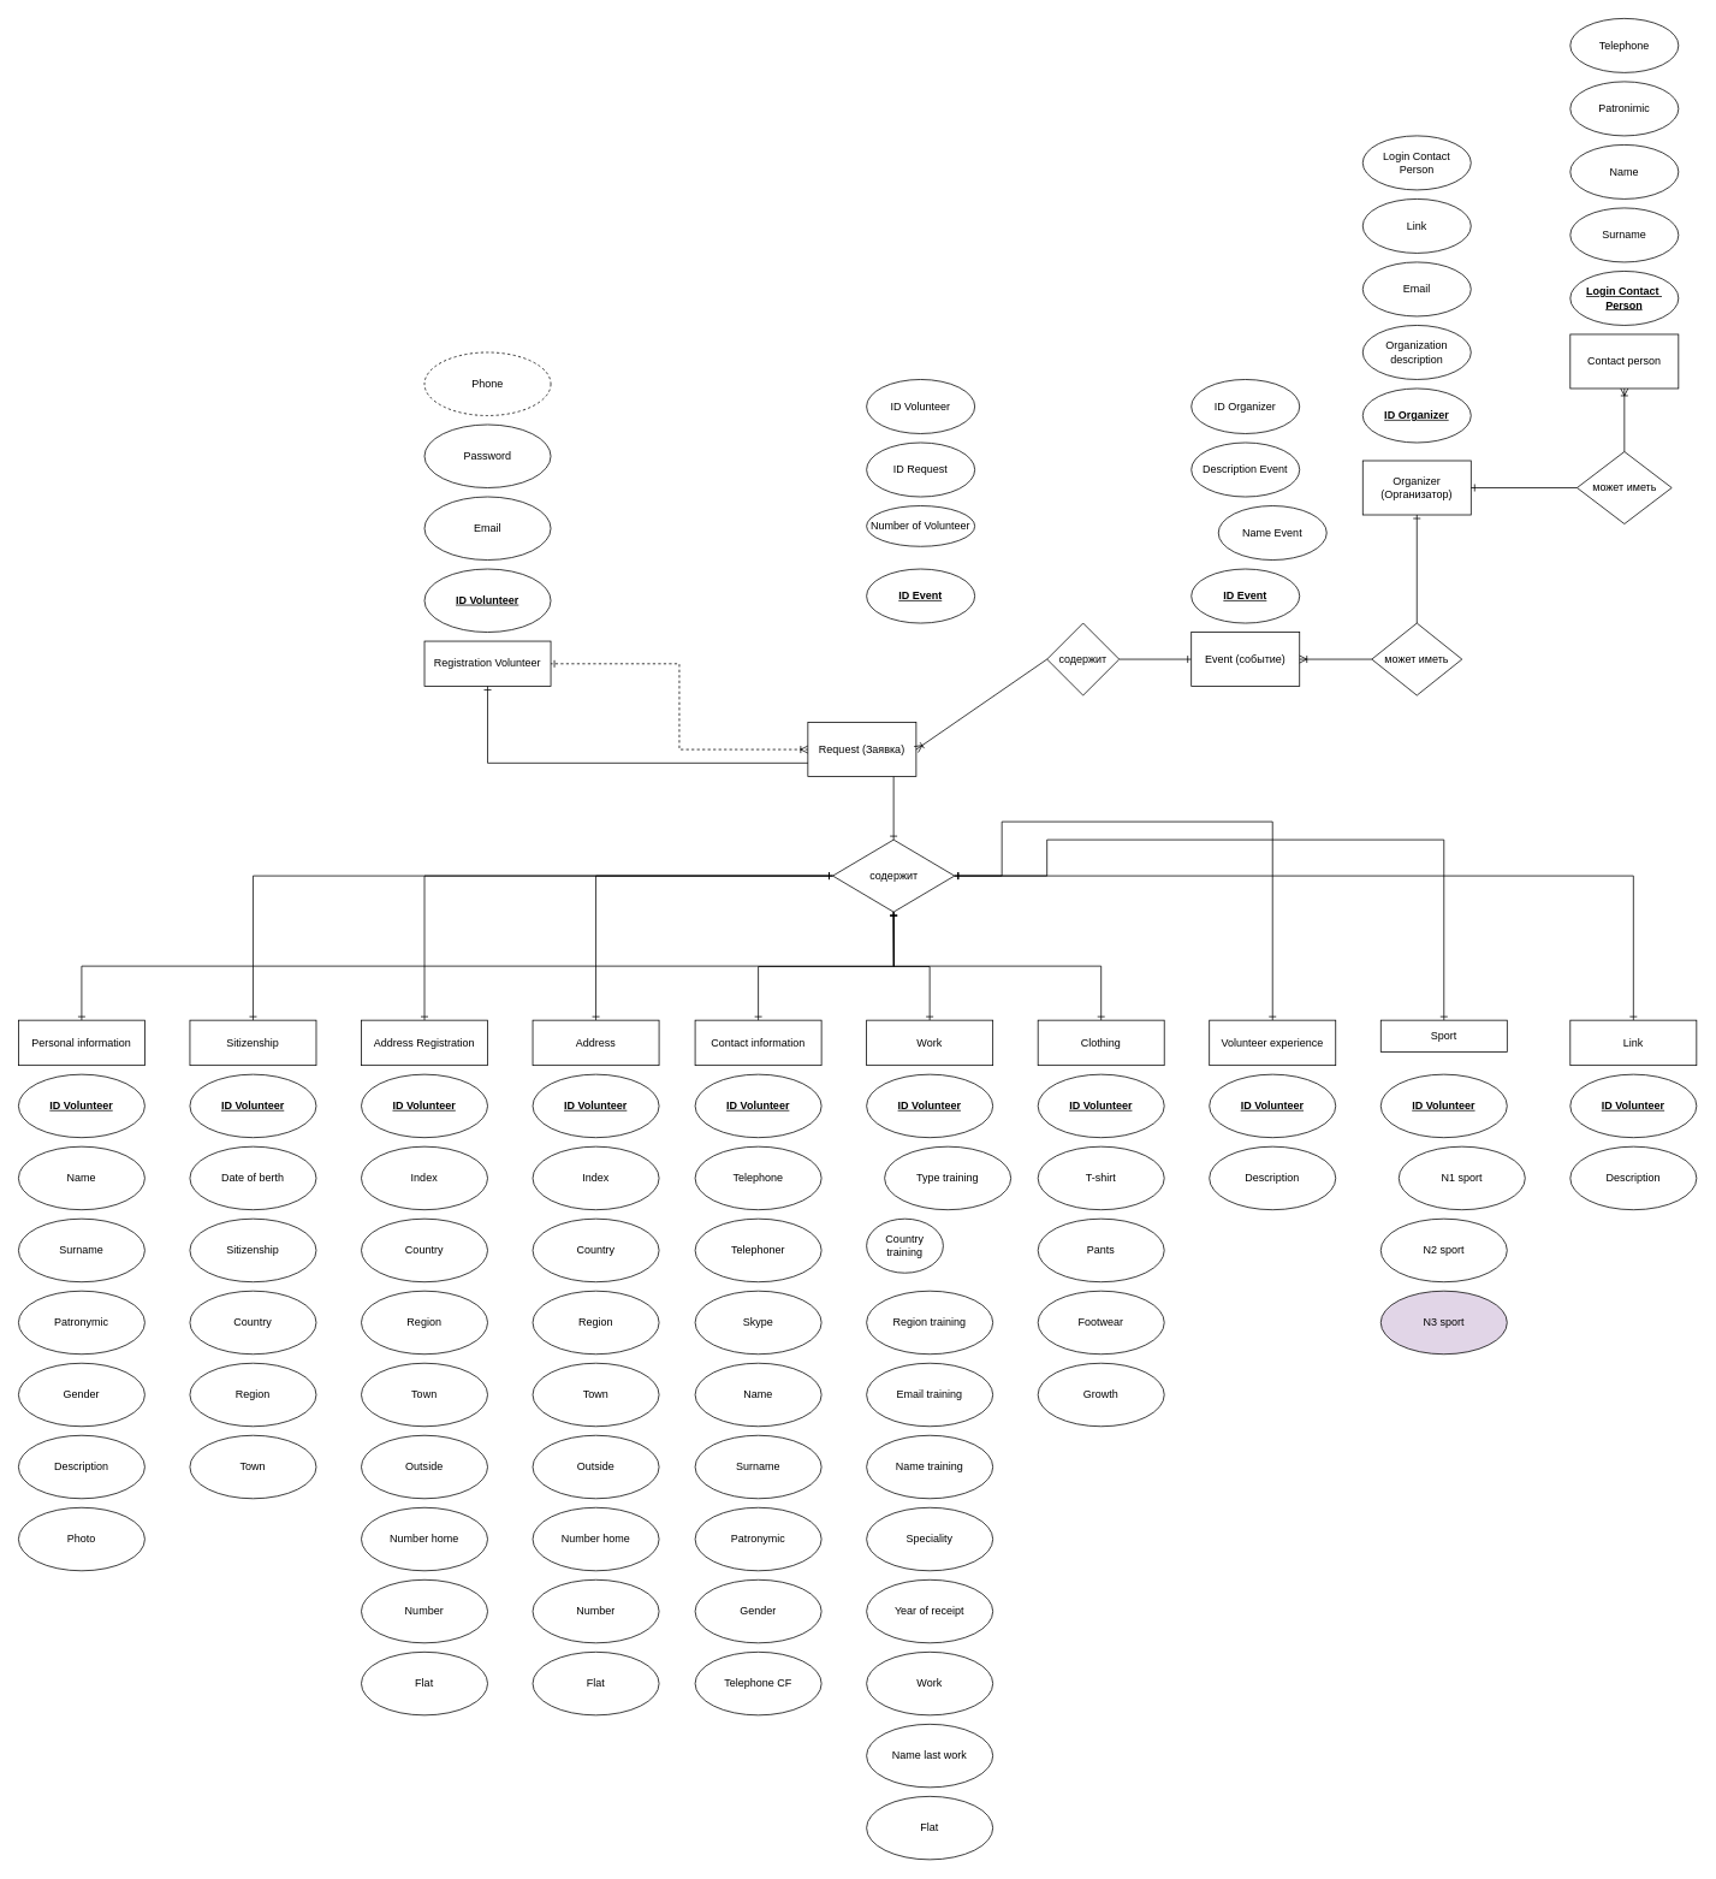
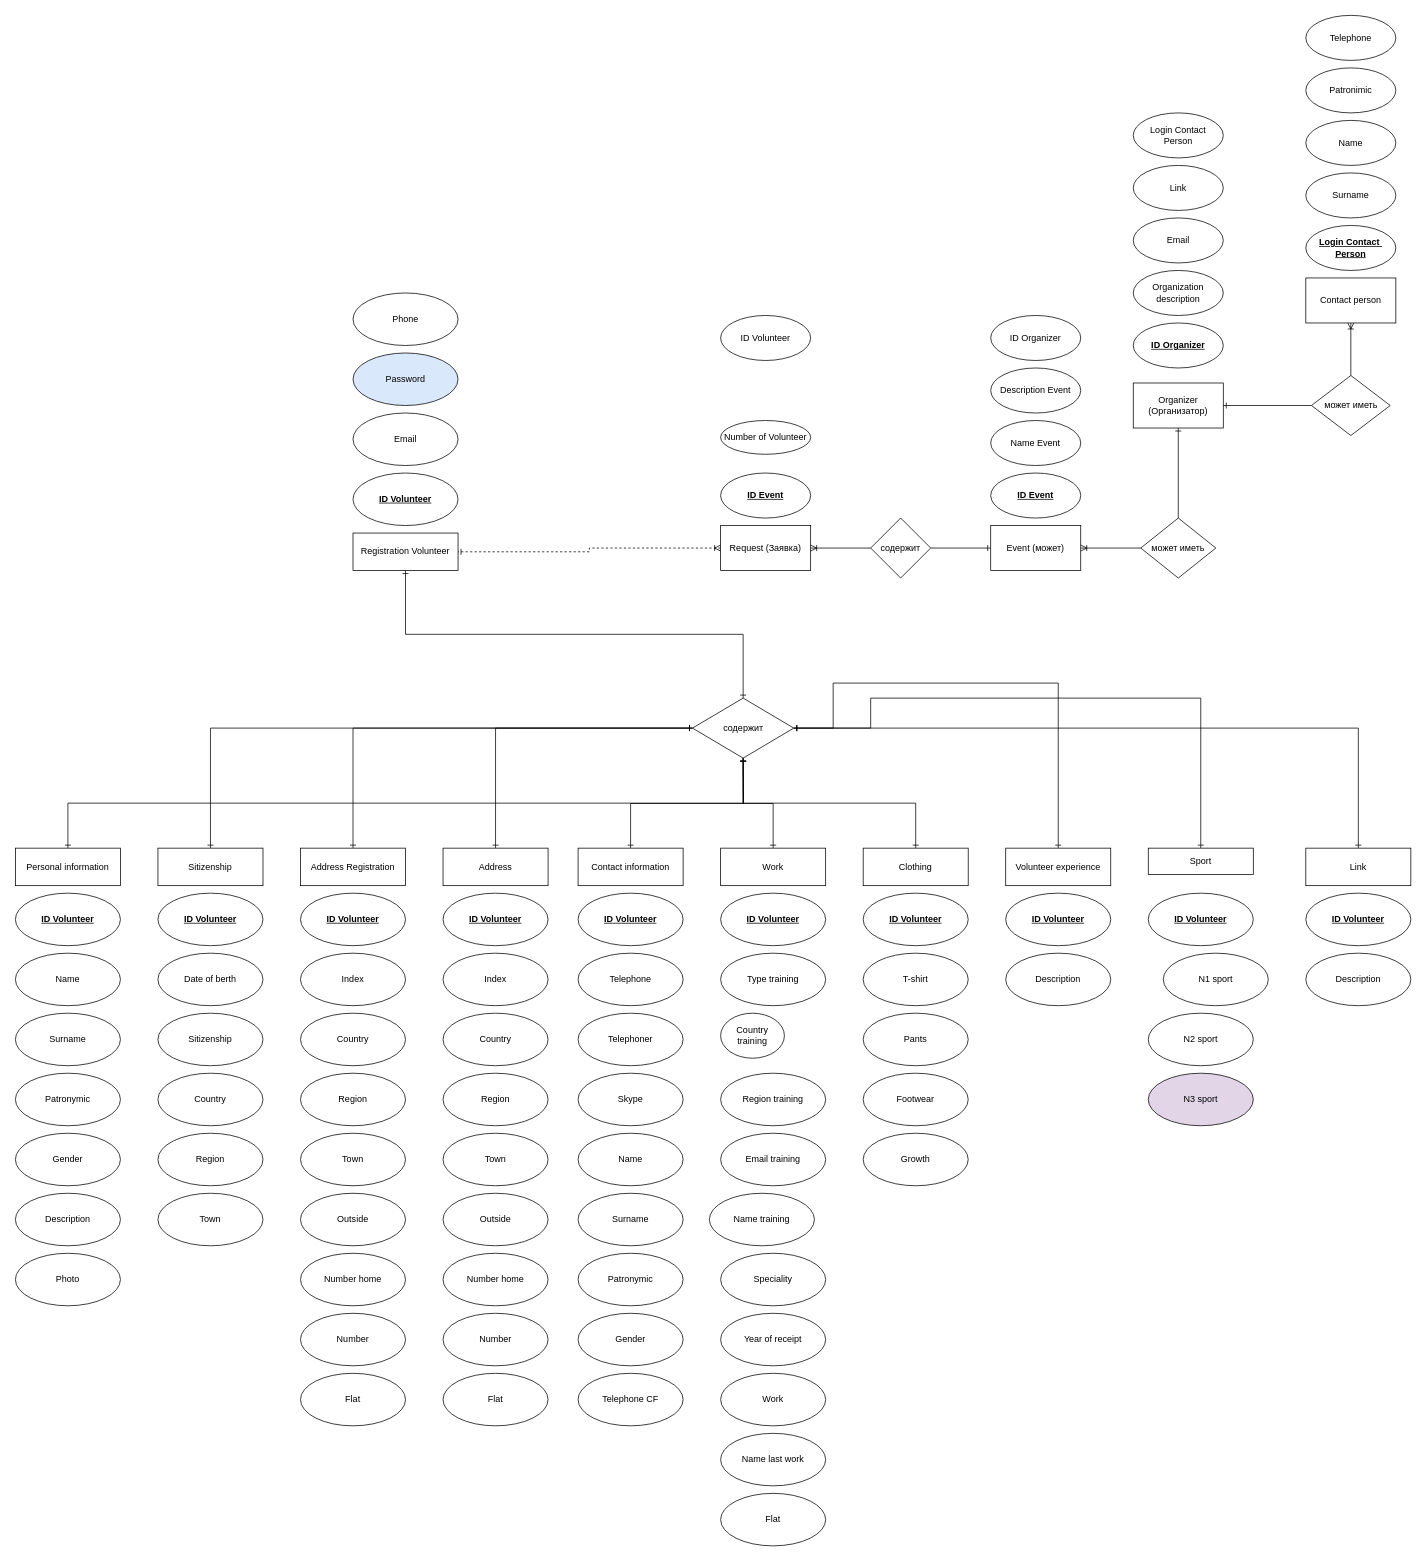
- <mxCell id="124" value="Phone" style="ellipse;whiteSpace=wrap;html=1;dashed=1;" vertex="1" parent="1"><mxGeometry x="470" y="390" width="140" height="70" as="geometry" /></mxCell>
+ <mxCell id="124" value="Phone" style="ellipse;whiteSpace=wrap;html=1;" vertex="1" parent="1"><mxGeometry x="470" y="390" width="140" height="70" as="geometry" /></mxCell>
- <mxCell id="123" value="Password" style="ellipse;whiteSpace=wrap;html=1;" vertex="1" parent="1"><mxGeometry x="470" y="470" width="140" height="70" as="geometry" /></mxCell>
+ <mxCell id="123" value="Password" style="ellipse;whiteSpace=wrap;html=1;fillColor=#dae8fc;" vertex="1" parent="1"><mxGeometry x="470" y="470" width="140" height="70" as="geometry" /></mxCell>
- <mxCell id="101" value="ID Request" style="ellipse;whiteSpace=wrap;html=1;" vertex="1" parent="1"><mxGeometry x="960" y="490" width="120" height="60" as="geometry" /></mxCell>
- <mxCell id="96" value="Name Event" style="ellipse;whiteSpace=wrap;html=1;" vertex="1" parent="1"><mxGeometry x="1350" y="560" width="120" height="60" as="geometry" /></mxCell>
+ <mxCell id="96" value="Name Event" style="ellipse;whiteSpace=wrap;html=1;" vertex="1" parent="1"><mxGeometry x="1320" y="560" width="120" height="60" as="geometry" /></mxCell>
- <mxCell id="92" value="Event (событие)" style="rounded=0;whiteSpace=wrap;html=1;" vertex="1" parent="1"><mxGeometry x="1320" y="700" width="120" height="60" as="geometry" /></mxCell>
+ <mxCell id="92" value="Event (может)" style="rounded=0;whiteSpace=wrap;html=1;" vertex="1" parent="1"><mxGeometry x="1320" y="700" width="120" height="60" as="geometry" /></mxCell>
- <mxCell id="94" value="Request (Заявка)" style="rounded=0;whiteSpace=wrap;html=1;" vertex="1" parent="1"><mxGeometry x="895" y="800" width="120" height="60" as="geometry" /></mxCell>
+ <mxCell id="94" value="Request (Заявка)" style="rounded=0;whiteSpace=wrap;html=1;" vertex="1" parent="1"><mxGeometry x="960" y="700" width="120" height="60" as="geometry" /></mxCell>
- <mxCell id="56" value="Type training" style="ellipse;whiteSpace=wrap;html=1;" parent="1" vertex="1"><mxGeometry x="980" y="1270" width="140" height="70" as="geometry" /></mxCell>
+ <mxCell id="56" value="Type training" style="ellipse;whiteSpace=wrap;html=1;" parent="1" vertex="1"><mxGeometry x="960" y="1270" width="140" height="70" as="geometry" /></mxCell>
- <mxCell id="57" value="Name training" style="ellipse;whiteSpace=wrap;html=1;" parent="1" vertex="1"><mxGeometry x="960" y="1590" width="140" height="70" as="geometry" /></mxCell>
+ <mxCell id="57" value="Name training" style="ellipse;whiteSpace=wrap;html=1;" parent="1" vertex="1"><mxGeometry x="945" y="1590" width="140" height="70" as="geometry" /></mxCell>
